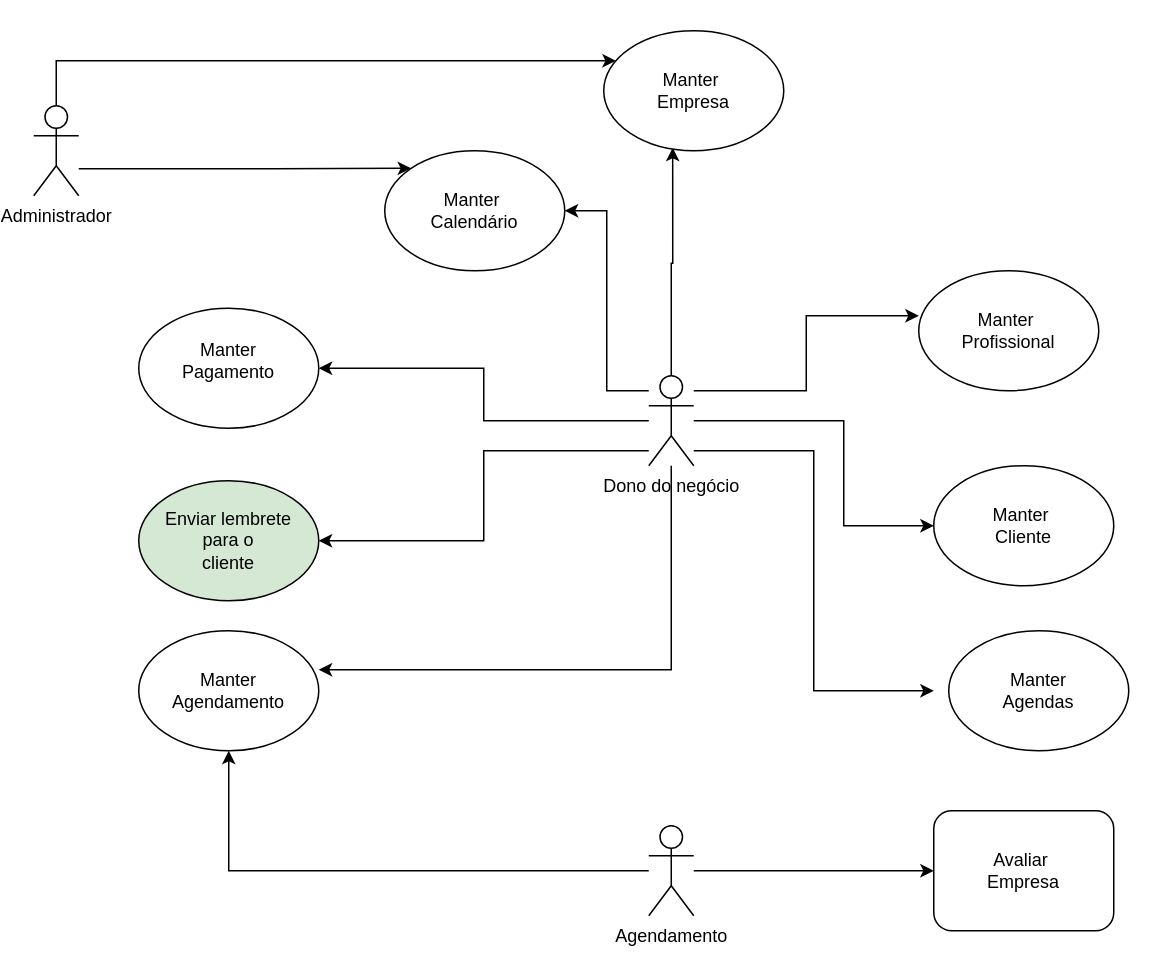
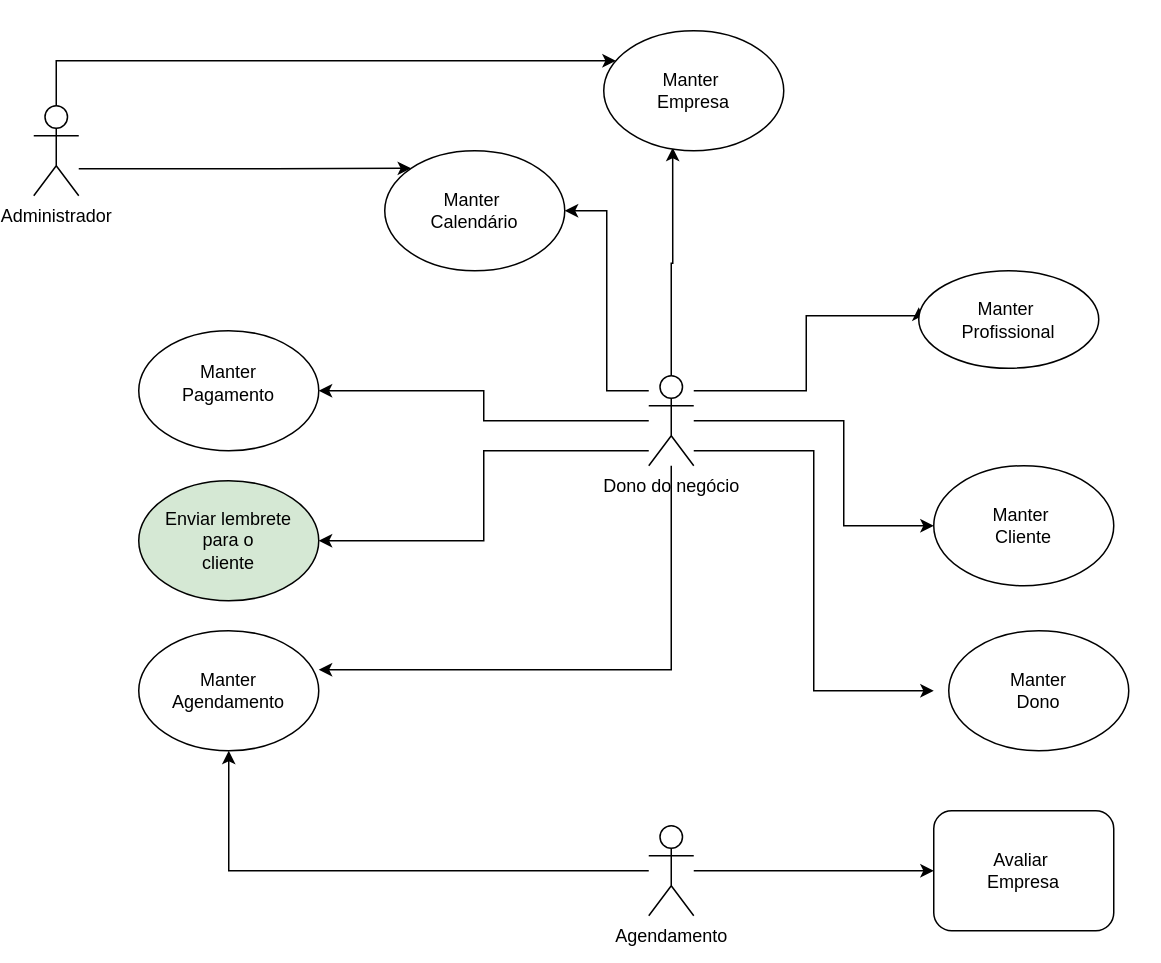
- <mxCell id="19" value="Manter&amp;nbsp;&lt;br&gt;Profissional" style="ellipse;whiteSpace=wrap;html=1;" vertex="1" parent="1"><mxGeometry x="610" y="180" width="120" height="80" as="geometry" /></mxCell>
+ <mxCell id="19" value="Manter&amp;nbsp;&lt;br&gt;Profissional" style="ellipse;whiteSpace=wrap;html=1;" vertex="1" parent="1"><mxGeometry x="610" y="180" width="120" height="65" as="geometry" /></mxCell>
- <mxCell id="17" value="&lt;br&gt;Manter&lt;br&gt;Pagamento" style="ellipse;whiteSpace=wrap;html=1;verticalAlign=top;" vertex="1" parent="1"><mxGeometry x="90" y="205" width="120" height="80" as="geometry" /></mxCell>
+ <mxCell id="17" value="&lt;br&gt;Manter&lt;br&gt;Pagamento" style="ellipse;whiteSpace=wrap;html=1;verticalAlign=top;" vertex="1" parent="1"><mxGeometry x="90" y="220" width="120" height="80" as="geometry" /></mxCell>
- <mxCell id="25" value="Manter&lt;br&gt;Agendas" style="ellipse;whiteSpace=wrap;html=1;" vertex="1" parent="1"><mxGeometry x="630" y="420" width="120" height="80" as="geometry" /></mxCell>
+ <mxCell id="25" value="Manter&lt;br&gt;Dono" style="ellipse;whiteSpace=wrap;html=1;" vertex="1" parent="1"><mxGeometry x="630" y="420" width="120" height="80" as="geometry" /></mxCell>
